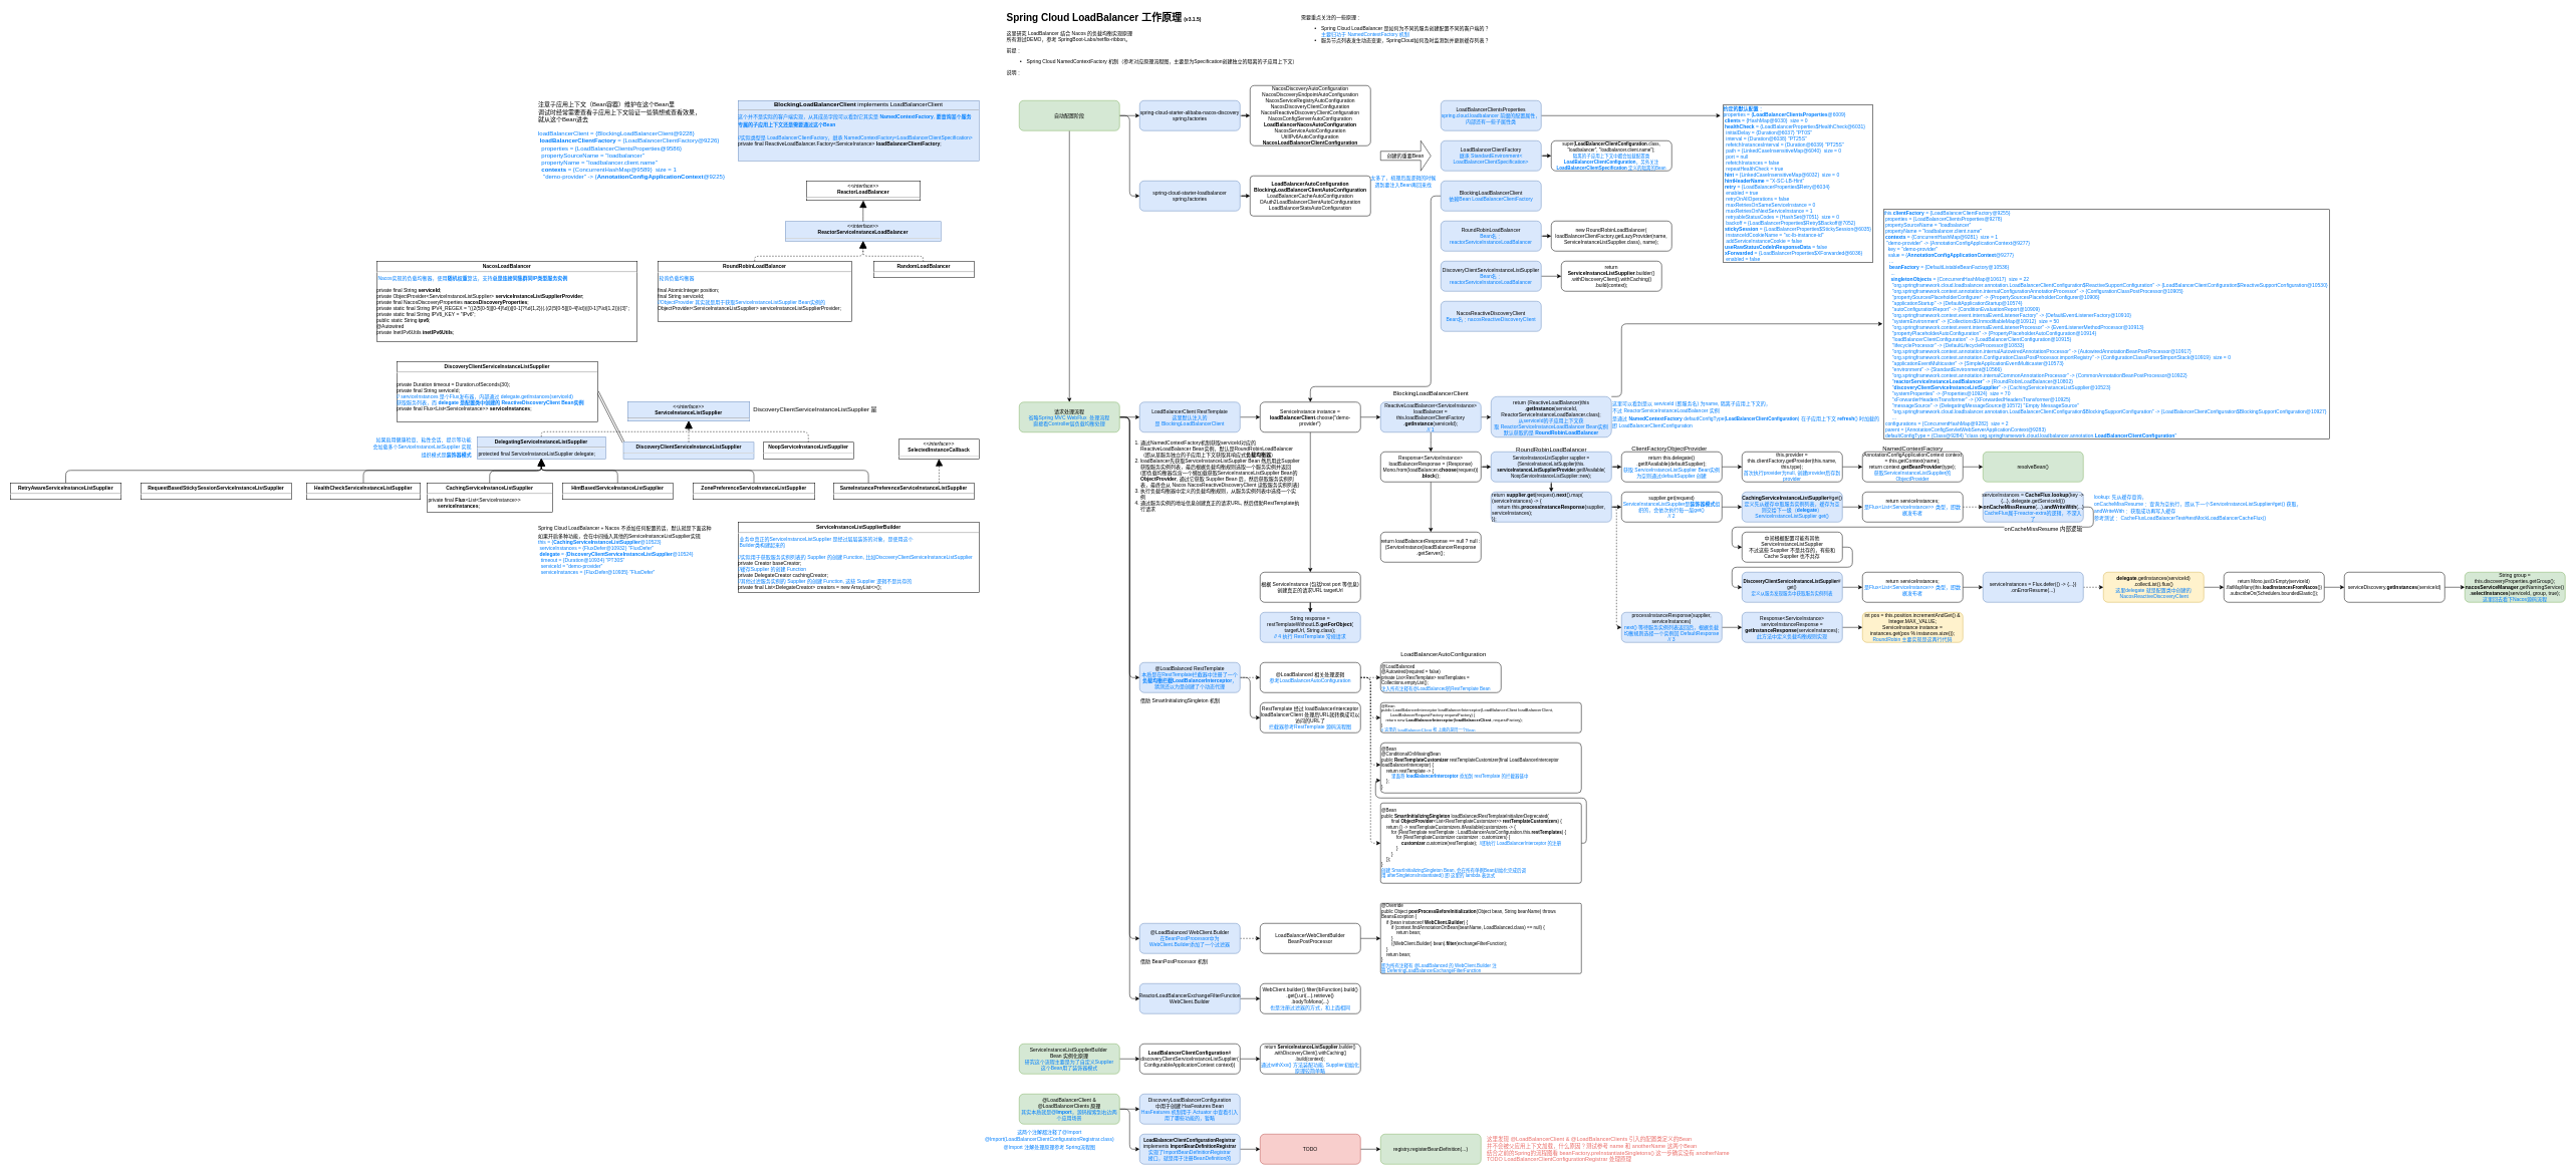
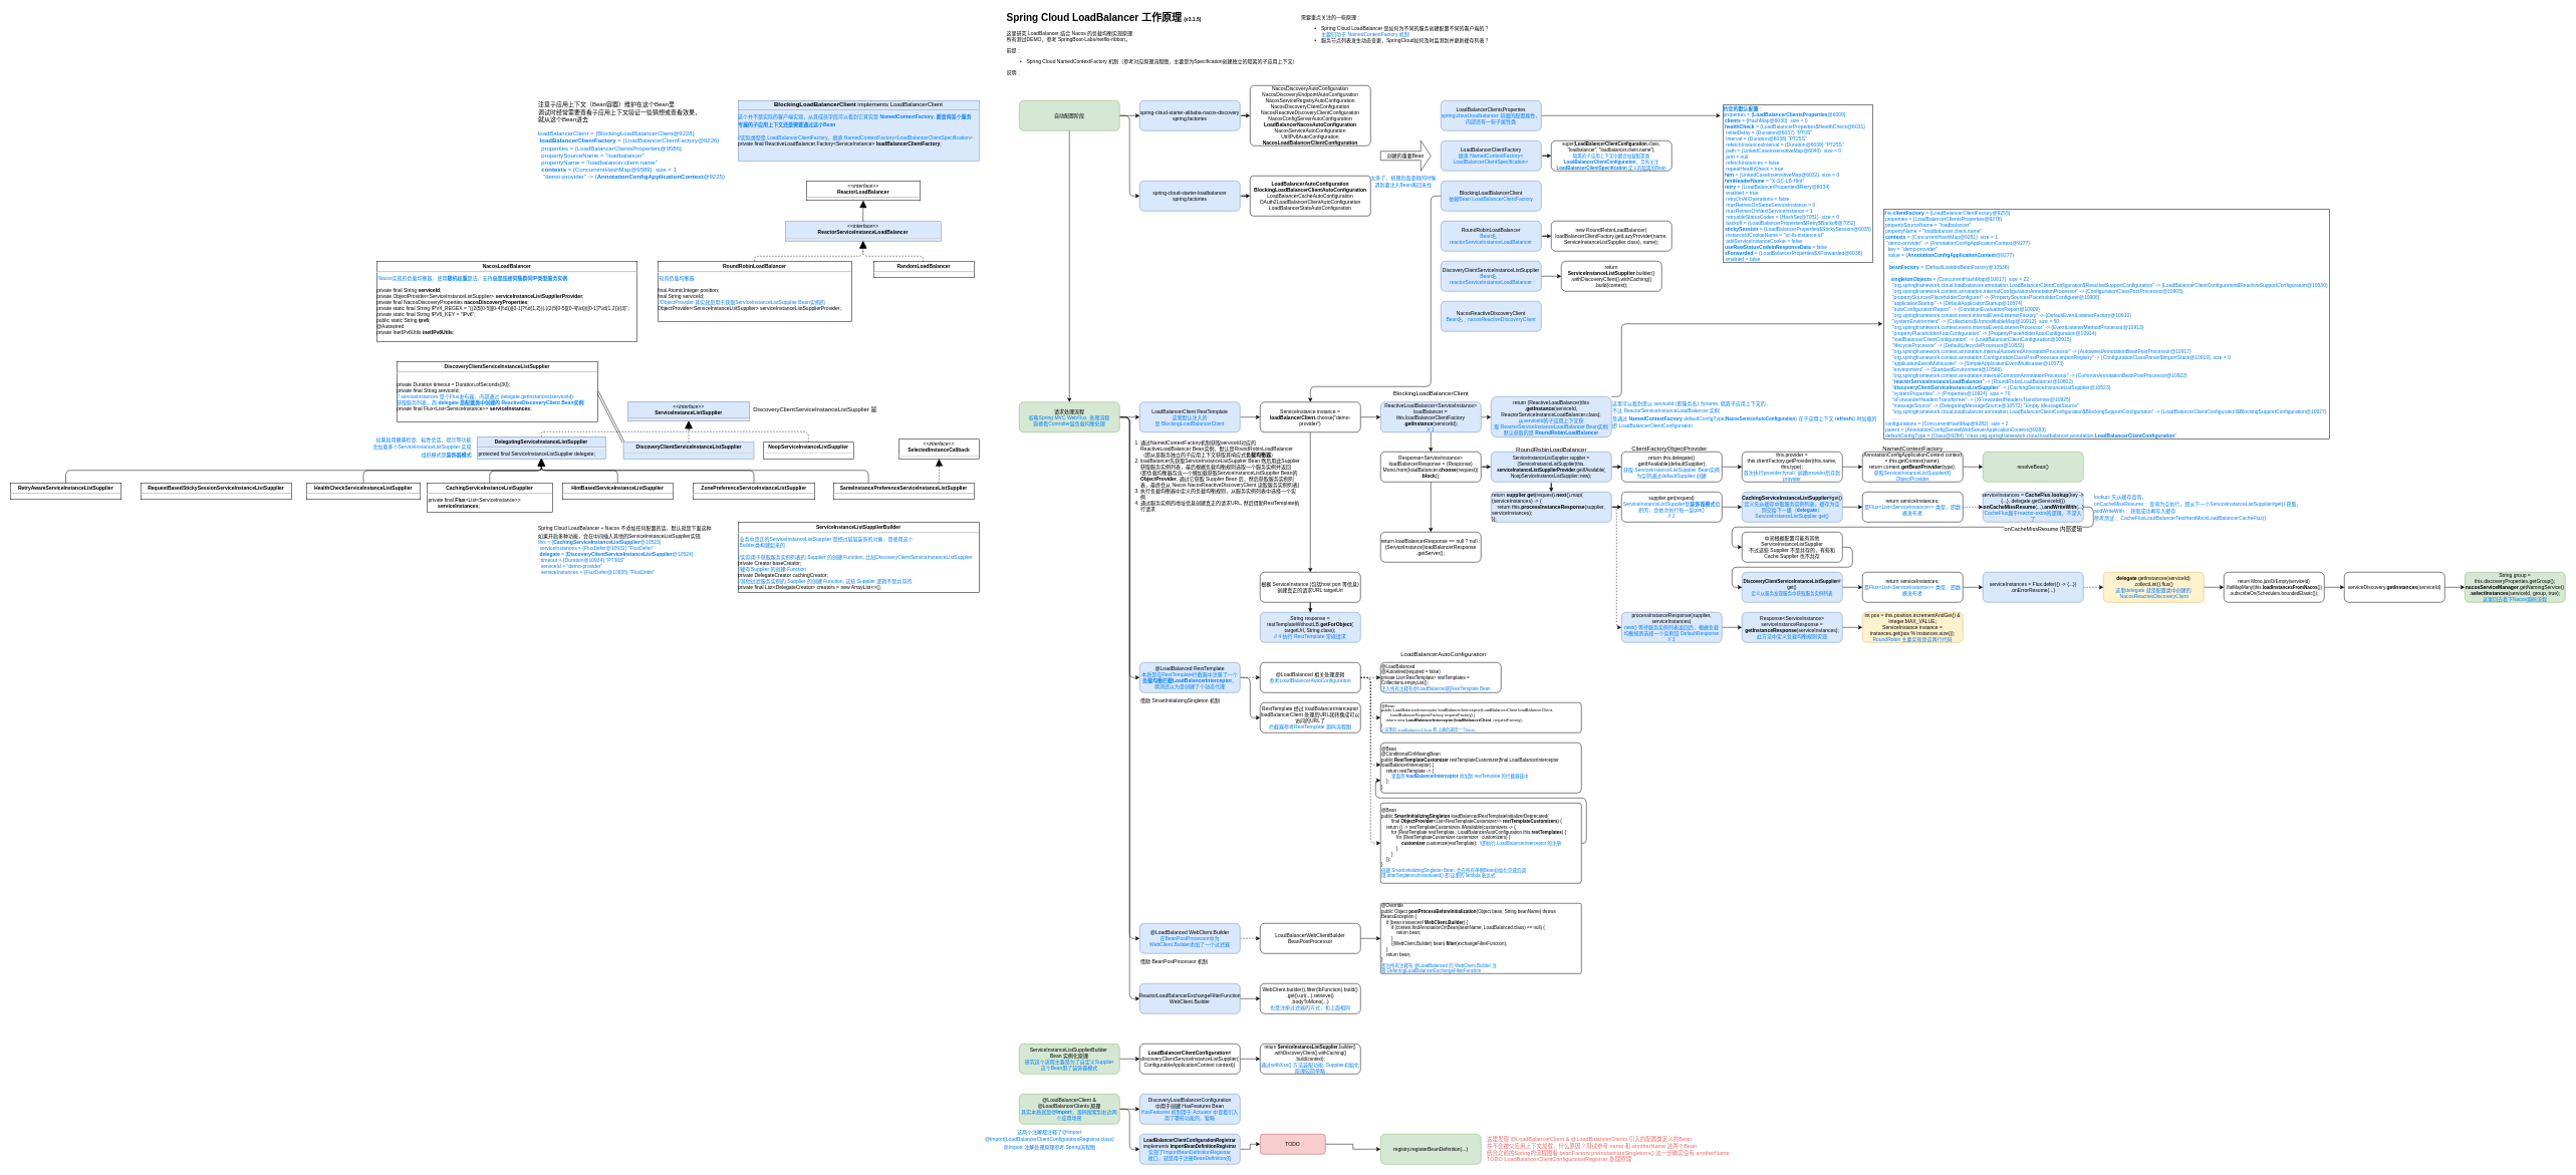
- <mxCell id="36" value="LoadBalancerClientFactory&lt;br&gt;&lt;font color=&quot;#007fff&quot;&gt;继承 StandardEnvironment&amp;lt;&lt;br&gt;LoadBalancerClientSpecification&amp;gt;&lt;/font&gt;" style="rounded=1;whiteSpace=wrap;html=1;fontSize=10;fillColor=#dae8fc;strokeColor=#6c8ebf;" parent="1" vertex="1"><mxGeometry x="2870" y="280" width="200" height="60" as="geometry" /></mxCell>
+ <mxCell id="36" value="LoadBalancerClientFactory&lt;br&gt;&lt;font color=&quot;#007fff&quot;&gt;继承 NamedContextFactory&amp;lt;&lt;br&gt;LoadBalancerClientSpecification&amp;gt;&lt;/font&gt;" style="rounded=1;whiteSpace=wrap;html=1;fontSize=10;fillColor=#dae8fc;strokeColor=#6c8ebf;" parent="1" vertex="1"><mxGeometry x="2870" y="280" width="200" height="60" as="geometry" /></mxCell>
- <mxCell id="49" value="&lt;font style=&quot;font-size: 10px;&quot;&gt;这里可以看到是以 serviceId (即服务名) 为name,&amp;nbsp;隔离子应用上下文的，&lt;br&gt;不过 ReactorServiceInstanceLoadBalancer 实例&lt;br&gt;是通过 &lt;b&gt;NamedContextFactory&lt;/b&gt; defautlConfigType(&lt;b style=&quot;border-color: var(--border-color); font-size: 9px; text-align: center;&quot;&gt;LoadBalancerClientConfiguration&lt;/b&gt;)&amp;nbsp;在子应用上下文&amp;nbsp;&lt;b&gt;refresh&lt;/b&gt;() 时加载的&lt;br&gt;即&amp;nbsp;LoadBalancerClientConfiguration&lt;br&gt;&lt;/font&gt;" style="text;html=1;align=left;verticalAlign=middle;resizable=0;points=[];autosize=1;fontColor=#007FFF;" parent="1" vertex="1"><mxGeometry x="3210" y="790" width="560" height="70" as="geometry" /></mxCell>
+ <mxCell id="49" value="&lt;font style=&quot;font-size: 10px;&quot;&gt;这里可以看到是以 serviceId (即服务名) 为name,&amp;nbsp;隔离子应用上下文的，&lt;br&gt;不过 ReactorServiceInstanceLoadBalancer 实例&lt;br&gt;是通过 &lt;b&gt;NamedContextFactory&lt;/b&gt; defautlConfigType(&lt;b style=&quot;border-color: var(--border-color); font-size: 9px; text-align: center;&quot;&gt;NacosServiceAutoConfiguration&lt;/b&gt;)&amp;nbsp;在子应用上下文&amp;nbsp;&lt;b&gt;refresh&lt;/b&gt;() 时加载的&lt;br&gt;即&amp;nbsp;LoadBalancerClientConfiguration&lt;br&gt;&lt;/font&gt;" style="text;html=1;align=left;verticalAlign=middle;resizable=0;points=[];autosize=1;fontColor=#007FFF;" parent="1" vertex="1"><mxGeometry x="3210" y="790" width="560" height="70" as="geometry" /></mxCell>
- <mxCell id="180" value="&lt;font size=&quot;1&quot;&gt;&lt;span style=&quot;font-weight: normal;&quot;&gt;TODO&lt;/span&gt;&lt;/font&gt;" style="rounded=1;whiteSpace=wrap;html=1;fontSize=10;fontStyle=1;fillColor=#f8cecc;strokeColor=#b85450;" vertex="1" parent="1"><mxGeometry x="2510" y="2260" width="200" height="60" as="geometry" /></mxCell>
+ <mxCell id="180" value="&lt;font size=&quot;1&quot;&gt;&lt;span style=&quot;font-weight: normal;&quot;&gt;TODO&lt;/span&gt;&lt;/font&gt;" style="rounded=1;whiteSpace=wrap;html=1;fontSize=10;fontStyle=1;fillColor=#f8cecc;strokeColor=#b85450;" vertex="1" parent="1"><mxGeometry x="2510" y="2260" width="130" height="40" as="geometry" /></mxCell>
